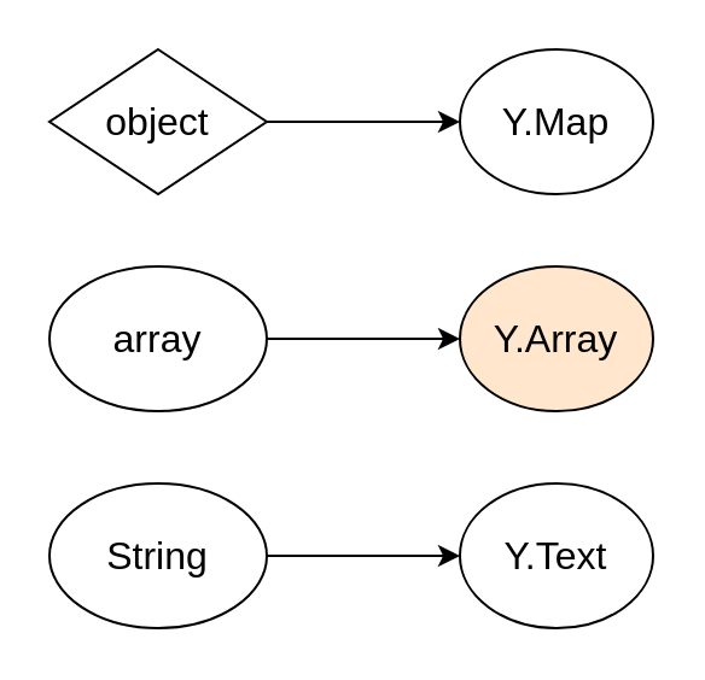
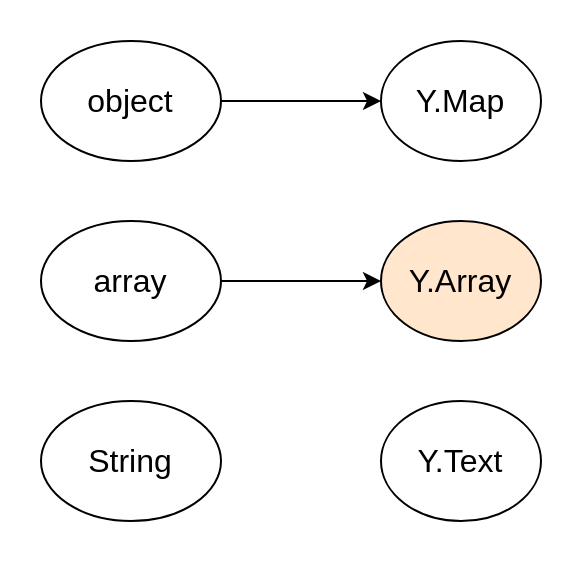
- <mxCell id="3" value="object" style="rhombus;whiteSpace=wrap;html=1;fontSize=16;" vertex="1" parent="1"><mxGeometry x="20" y="20" width="90" height="60" as="geometry" /></mxCell>
+ <mxCell id="3" value="object" style="ellipse;whiteSpace=wrap;html=1;fontSize=16;" vertex="1" parent="1"><mxGeometry x="20" y="20" width="90" height="60" as="geometry" /></mxCell>
- <mxCell id="8" value="" style="edgeStyle=orthogonalEdgeStyle;rounded=0;orthogonalLoop=1;jettySize=auto;html=1;fontSize=16;" edge="1" parent="1" source="9" target="10"><mxGeometry relative="1" as="geometry" /></mxCell>
